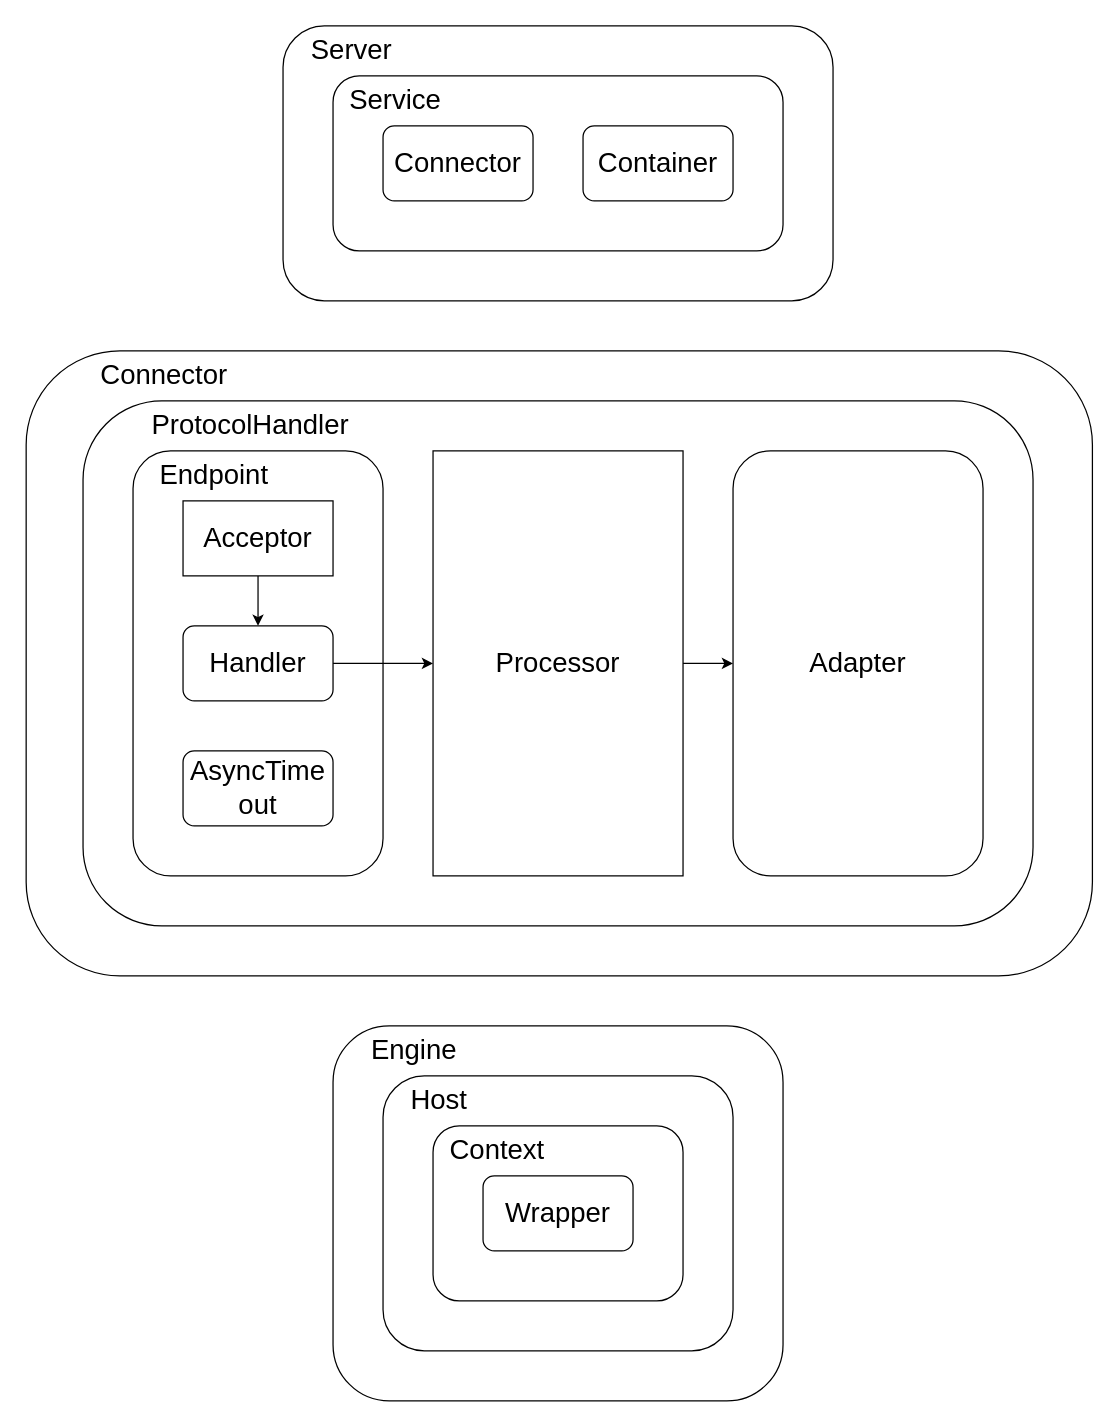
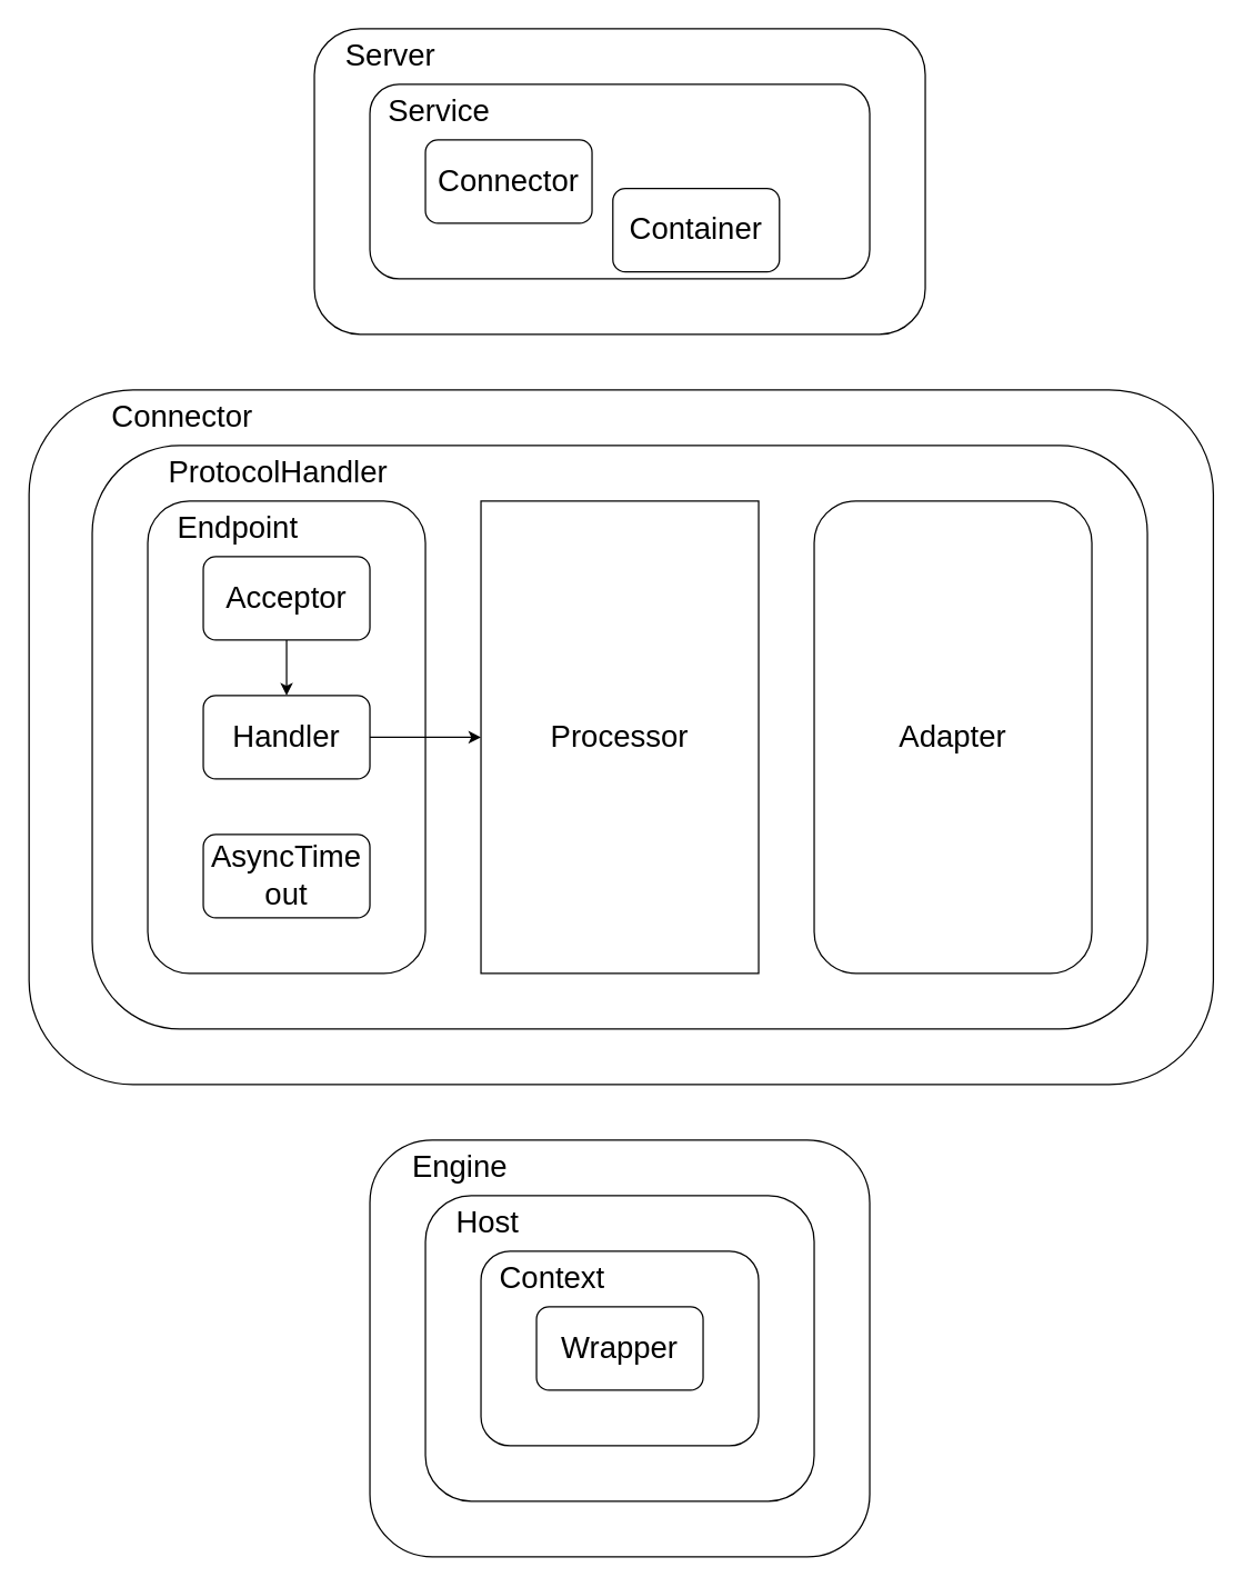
- <mxCell id="11" value="Container" style="rounded=1;whiteSpace=wrap;html=1;fontSize=22;" vertex="1" parent="1"><mxGeometry x="465.929" y="100" width="120" height="60" as="geometry" /></mxCell>
+ <mxCell id="11" value="Container" style="rounded=1;whiteSpace=wrap;html=1;fontSize=22;" vertex="1" parent="1"><mxGeometry x="440.929" y="135" width="120" height="60" as="geometry" /></mxCell>
- <mxCell id="15" value="Acceptor" style="whiteSpace=wrap;html=1;fontSize=22;rounded=0;" vertex="1" parent="1"><mxGeometry x="145.929" y="400" width="120" height="60" as="geometry" /></mxCell>
+ <mxCell id="15" value="Acceptor" style="rounded=1;whiteSpace=wrap;html=1;fontSize=22;" vertex="1" parent="1"><mxGeometry x="145.929" y="400" width="120" height="60" as="geometry" /></mxCell>
- <mxCell id="20" style="edgeStyle=orthogonalEdgeStyle;rounded=0;orthogonalLoop=1;jettySize=auto;html=1;exitX=1;exitY=0.5;exitDx=0;exitDy=0;entryX=0;entryY=0.5;entryDx=0;entryDy=0;fontSize=22;" edge="1" parent="1" source="21" target="22"><mxGeometry relative="1" as="geometry" /></mxCell>
